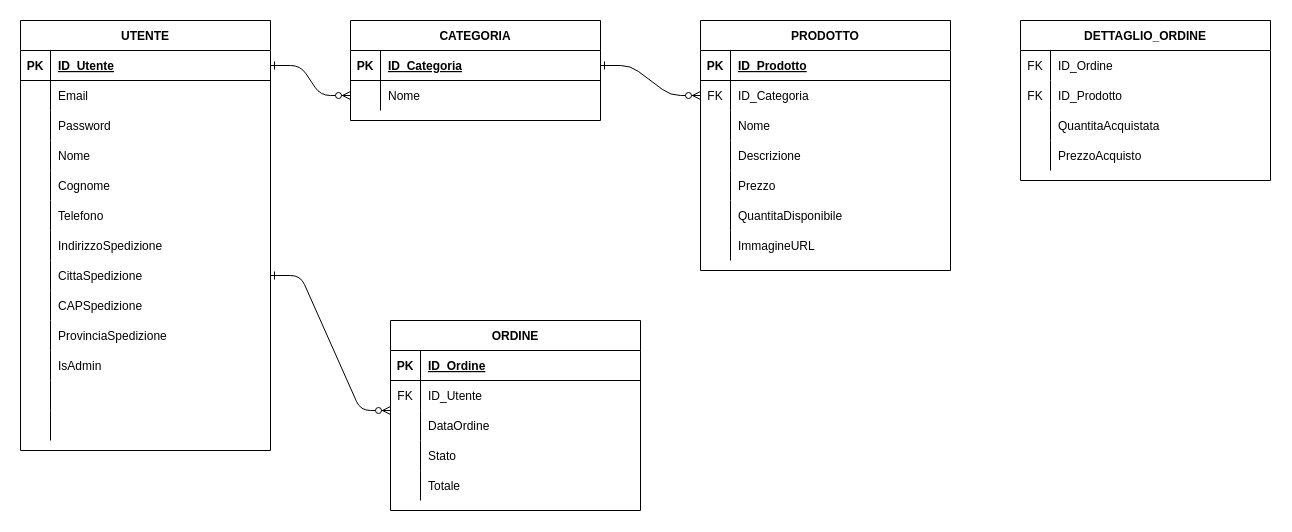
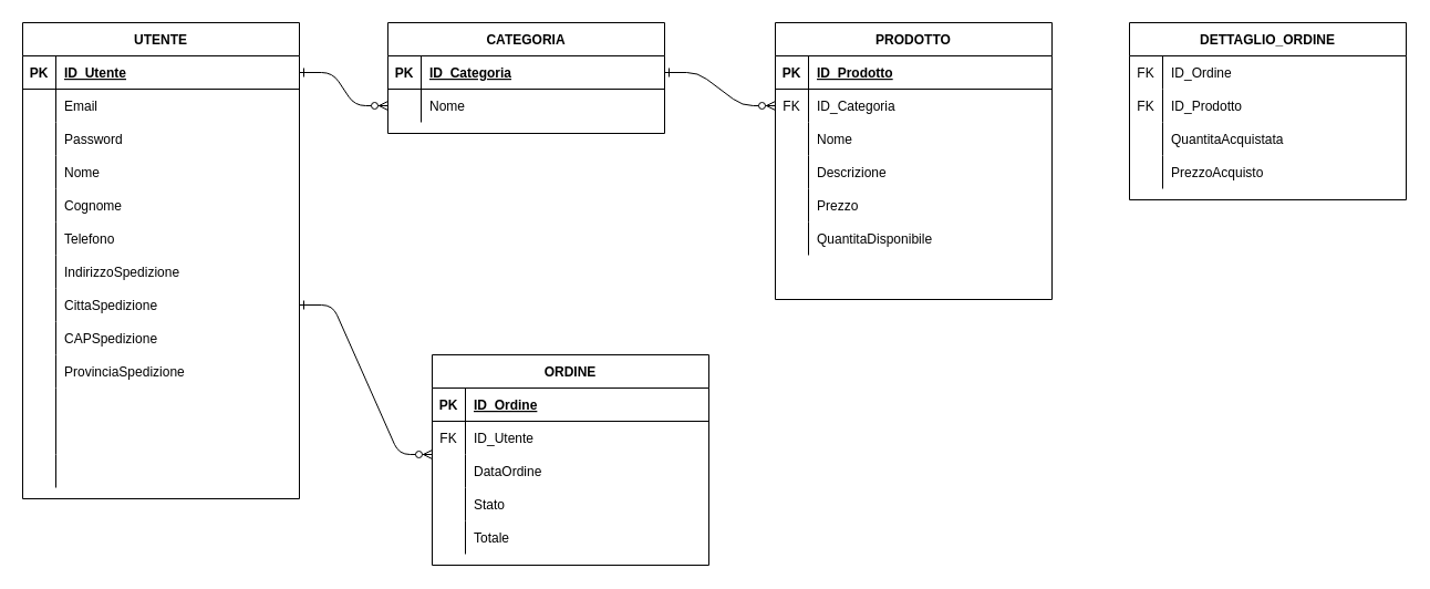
- <mxCell id="32" value="ImmagineURL" style="shape=partialRectangle;overflow=hidden;connectable=0;fillColor=none;top=0;left=0;bottom=0;right=0;align=left;spacingLeft=6;" vertex="1" parent="30"><mxGeometry x="30" width="220" height="30" as="geometry"><mxRectangle width="220" height="30" as="alternateBounds" /></mxGeometry></mxCell>
- <mxCell id="66" value="IsAdmin" style="shape=partialRectangle;overflow=hidden;connectable=0;fillColor=none;top=0;left=0;bottom=0;right=0;align=left;spacingLeft=6;" vertex="1" parent="64"><mxGeometry x="30" width="220" height="30" as="geometry"><mxRectangle width="220" height="30" as="alternateBounds" /></mxGeometry></mxCell>
